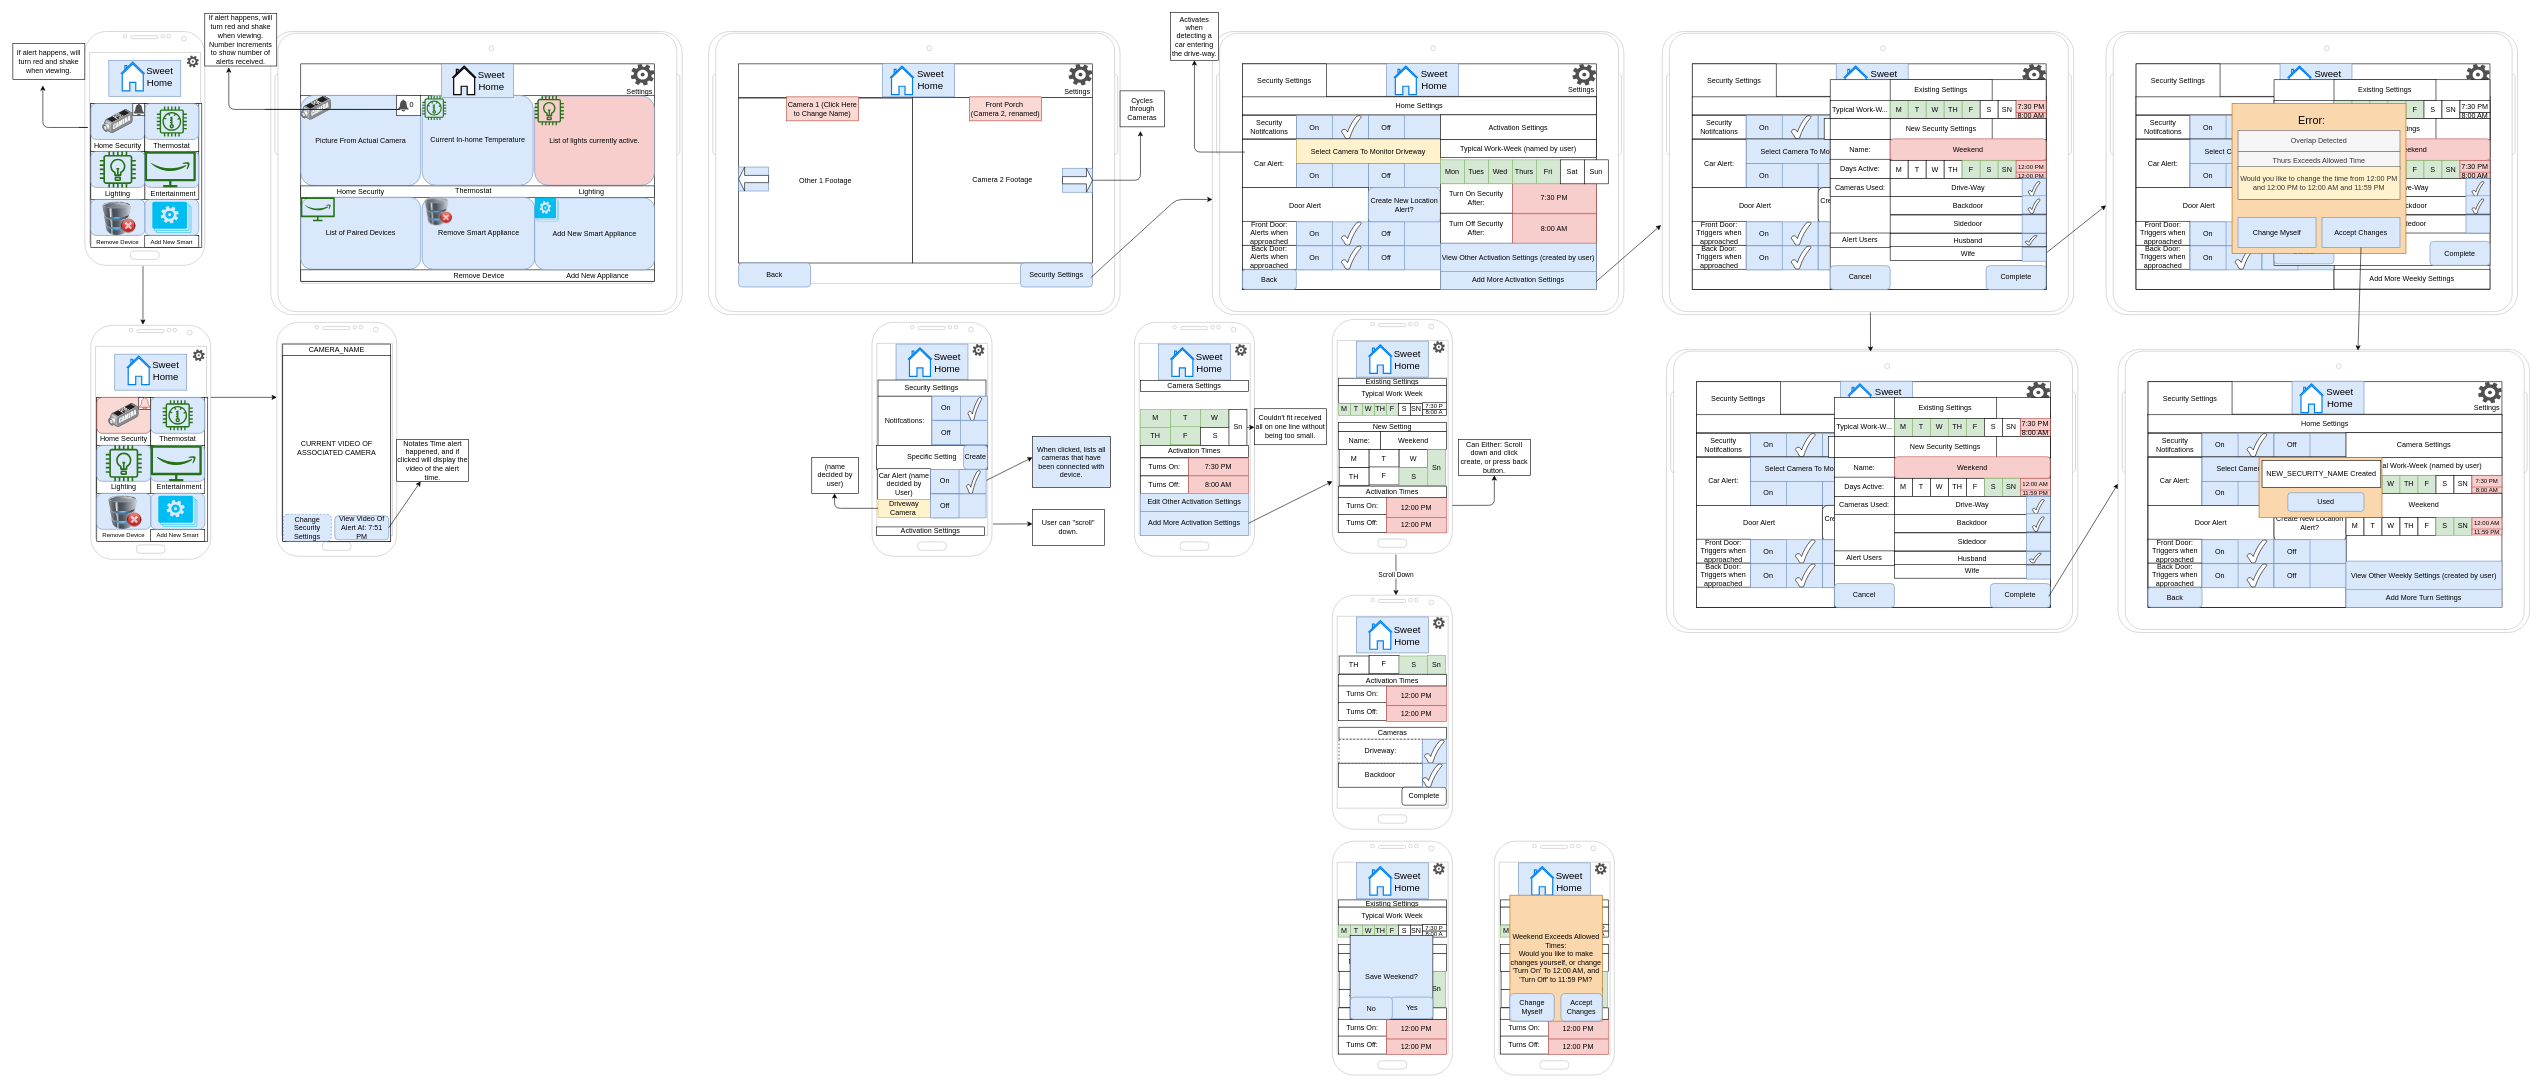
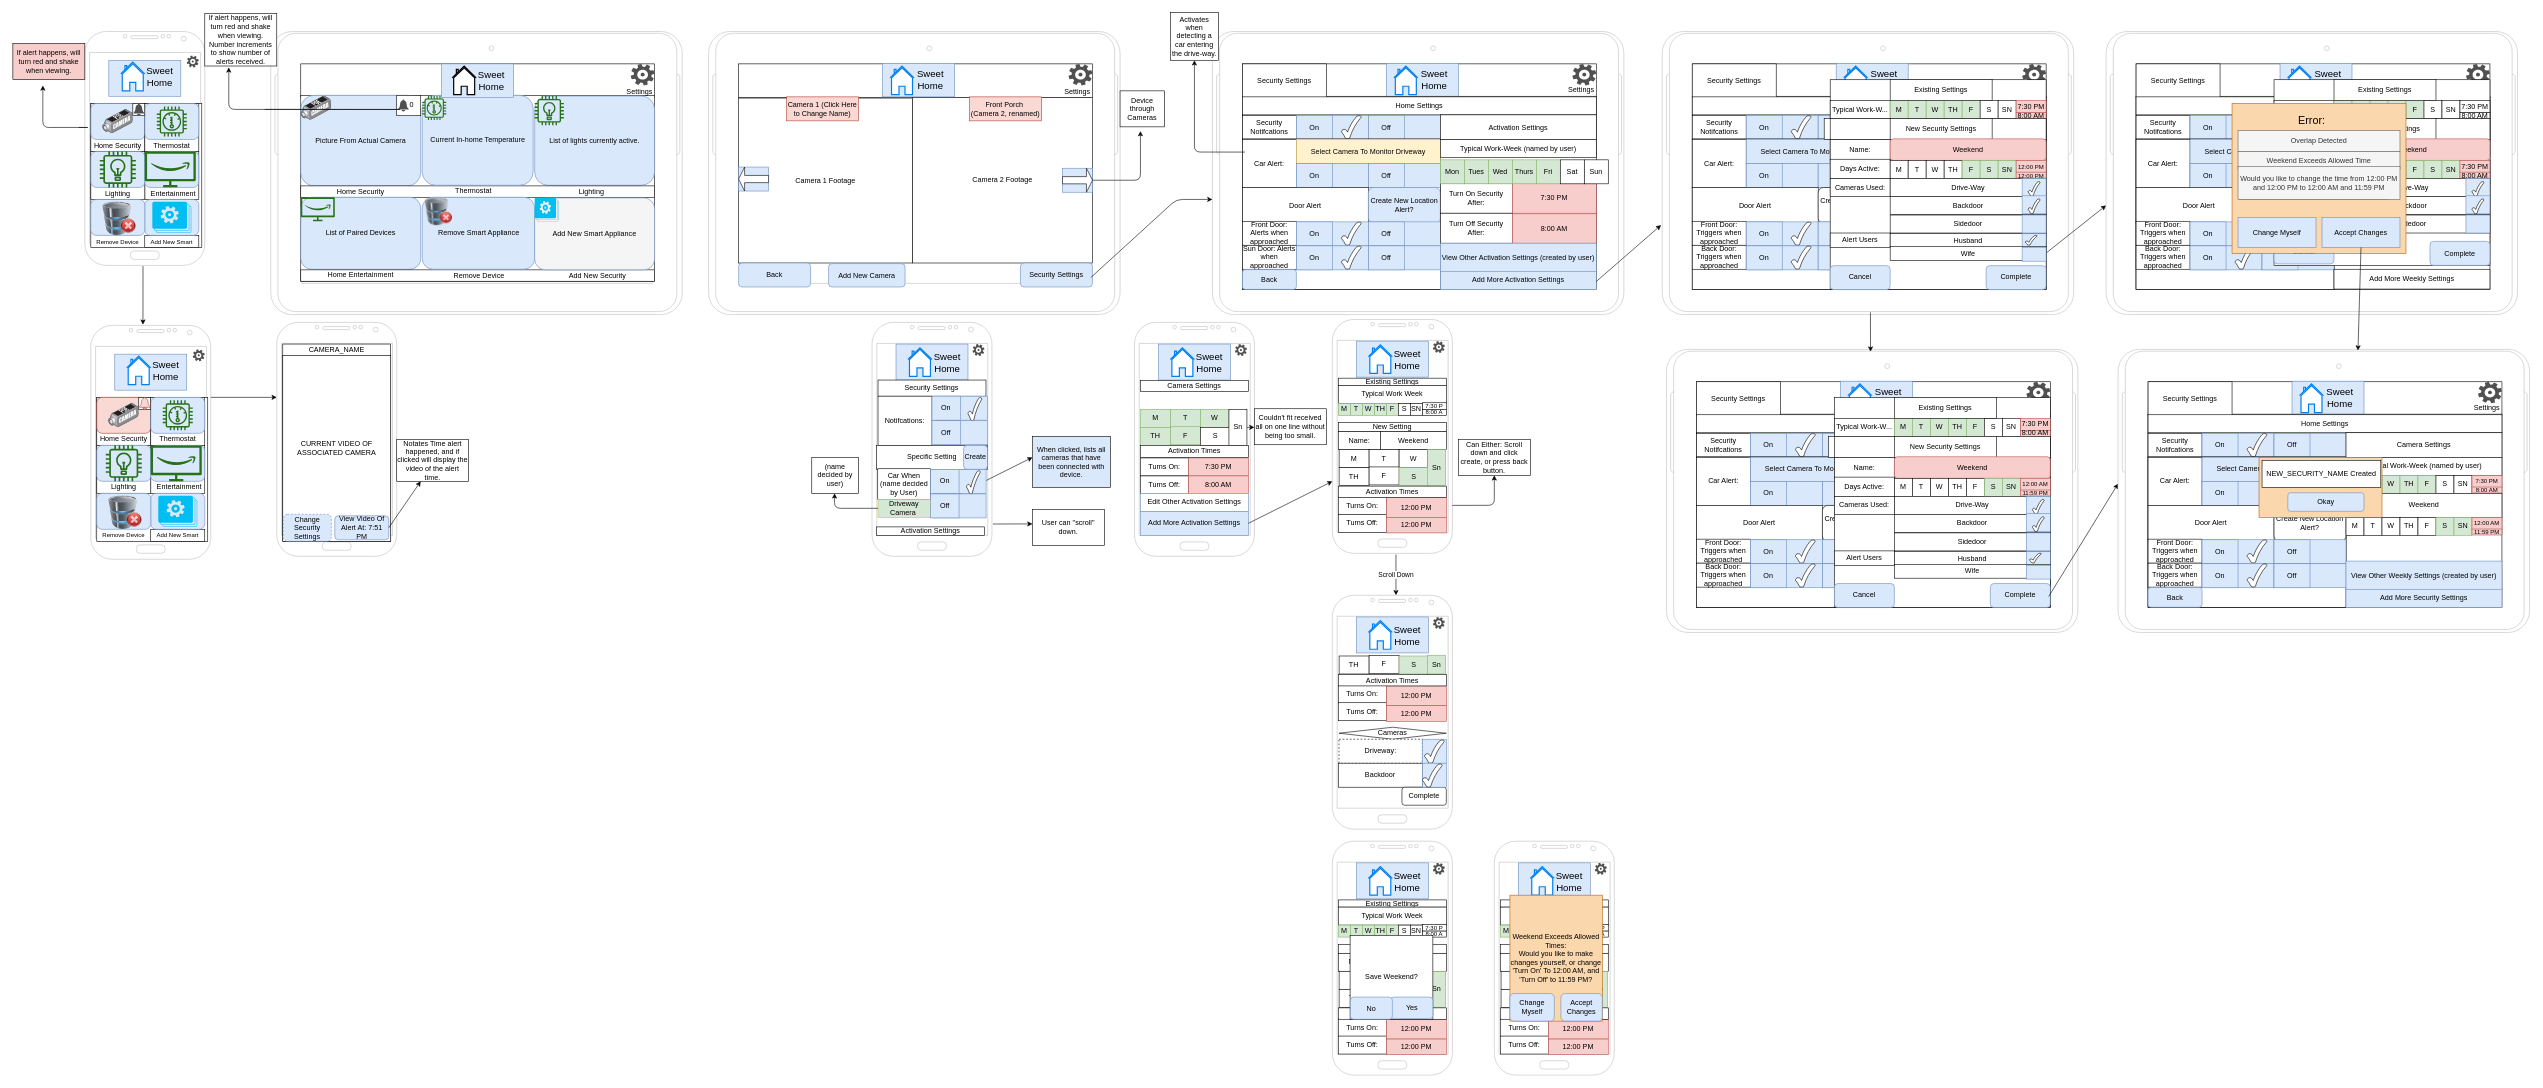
- <mxCell id="60" value="If alert happens, will turn red and shake when viewing." style="rounded=0;whiteSpace=wrap;html=1;" parent="1" vertex="1"><mxGeometry y="72" width="120" height="60" as="geometry" x="20" /></mxCell>
+ <mxCell id="60" value="If alert happens, will turn red and shake when viewing." style="rounded=0;whiteSpace=wrap;html=1;fillColor=#f8cecc;" parent="1" vertex="1"><mxGeometry y="72" width="120" height="60" as="geometry" x="20" /></mxCell>
- <mxCell id="87" value="Cycles through Cameras" style="rounded=0;whiteSpace=wrap;html=1;" vertex="1" parent="1"><mxGeometry x="1866" y="151" width="74" height="60" as="geometry" /></mxCell>
+ <mxCell id="87" value="Device through Cameras" style="rounded=0;whiteSpace=wrap;html=1;" vertex="1" parent="1"><mxGeometry x="1866" y="151" width="74" height="60" as="geometry" /></mxCell>
- <mxCell id="34" value="List of lights currently active." style="rounded=1;whiteSpace=wrap;html=1;fillColor=#f8cecc;strokeColor=#6c8ebf;" parent="1" vertex="1"><mxGeometry x="890" y="159.56" width="200" height="148.87" as="geometry" /></mxCell>
+ <mxCell id="34" value="List of lights currently active." style="rounded=1;whiteSpace=wrap;html=1;fillColor=#dae8fc;strokeColor=#6c8ebf;" parent="1" vertex="1"><mxGeometry x="890" y="159.56" width="200" height="148.87" as="geometry" /></mxCell>
- <mxCell id="338" value="Thurs Exceeds Allowed Time" style="text;html=1;strokeColor=#666666;fillColor=#f5f5f5;align=center;verticalAlign=middle;whiteSpace=wrap;rounded=0;fontColor=#333333;" vertex="1" parent="1"><mxGeometry x="3730" y="252" width="270" height="30" as="geometry" /></mxCell>
+ <mxCell id="338" value="Weekend Exceeds Allowed Time" style="text;html=1;strokeColor=#666666;fillColor=#f5f5f5;align=center;verticalAlign=middle;whiteSpace=wrap;rounded=0;fontColor=#333333;" vertex="1" parent="1"><mxGeometry x="3730" y="252" width="270" height="30" as="geometry" /></mxCell>
- <mxCell id="67" value="Other 1 Footage" style="rounded=0;whiteSpace=wrap;html=1;" vertex="1" parent="1"><mxGeometry x="1230" y="163" width="290" height="275" as="geometry" /></mxCell>
+ <mxCell id="67" value="Camera 1 Footage" style="rounded=0;whiteSpace=wrap;html=1;" vertex="1" parent="1"><mxGeometry x="1230" y="163" width="290" height="275" as="geometry" /></mxCell>
- <mxCell id="339" value="Would you like to change the time from 12:00 PM and 12:00 PM to 12:00 AM and 11:59 PM" style="rounded=0;whiteSpace=wrap;html=1;fillColor=#fff2cc;strokeColor=#666666;fontColor=#333333;" vertex="1" parent="1"><mxGeometry x="3730" y="277" width="270" height="55" as="geometry" /></mxCell>
+ <mxCell id="339" value="Would you like to change the time from 12:00 PM and 12:00 PM to 12:00 AM and 11:59 PM" style="rounded=0;whiteSpace=wrap;html=1;fillColor=#f5f5f5;strokeColor=#666666;fontColor=#333333;" vertex="1" parent="1"><mxGeometry x="3730" y="277" width="270" height="55" as="geometry" /></mxCell>
- <mxCell id="50" value="Add New Smart Appliance" style="rounded=1;whiteSpace=wrap;html=1;fillColor=#dae8fc;strokeColor=#6c8ebf;" parent="1" vertex="1"><mxGeometry x="890" y="329.43" width="200" height="120" as="geometry" /></mxCell>
+ <mxCell id="50" value="Add New Smart Appliance" style="rounded=1;whiteSpace=wrap;html=1;fillColor=#f5f5f5;strokeColor=#6c8ebf;" parent="1" vertex="1"><mxGeometry x="890" y="329.43" width="200" height="120" as="geometry" /></mxCell>
- <mxCell id="122" value="Back Door: Alerts when approached" style="rounded=0;whiteSpace=wrap;html=1;" vertex="1" parent="1"><mxGeometry x="2070" y="408.43" width="90" height="40" as="geometry" /></mxCell>
+ <mxCell id="122" value="Sun Door: Alerts when approached" style="rounded=0;whiteSpace=wrap;html=1;" vertex="1" parent="1"><mxGeometry x="2070" y="408.43" width="90" height="40" as="geometry" /></mxCell>
+ <mxCell id="46" value="Home Entertainment" style="text;html=1;strokeColor=none;fillColor=none;align=center;verticalAlign=middle;whiteSpace=wrap;rounded=0;" parent="1" vertex="1"><mxGeometry x="520" y="448.43" width="160" height="20" as="geometry" /></mxCell>
+ <mxCell id="85" value="Add New Camera" style="rounded=1;whiteSpace=wrap;html=1;fillColor=#dae8fc;strokeColor=#6c8ebf;" vertex="1" parent="1"><mxGeometry x="1380" y="439" width="127.54" height="39" as="geometry" /></mxCell>
- <mxCell id="53" value="Add New Appliance" style="text;html=1;strokeColor=none;fillColor=none;align=center;verticalAlign=middle;whiteSpace=wrap;rounded=0;" parent="1" vertex="1"><mxGeometry x="930" y="449.43" width="130" height="20" as="geometry" /></mxCell>
+ <mxCell id="53" value="Add New Security" style="text;html=1;strokeColor=none;fillColor=none;align=center;verticalAlign=middle;whiteSpace=wrap;rounded=0;" parent="1" vertex="1"><mxGeometry x="930" y="449.43" width="130" height="20" as="geometry" /></mxCell>
- <mxCell id="560" value="Car Alert (name decided by User)" style="rounded=0;whiteSpace=wrap;html=1;" vertex="1" parent="1"><mxGeometry x="1462" y="781" width="88" height="51" as="geometry" /></mxCell>
+ <mxCell id="560" value="Car When (name decided by User)" style="rounded=0;whiteSpace=wrap;html=1;" vertex="1" parent="1"><mxGeometry x="1462" y="781" width="88" height="51" as="geometry" /></mxCell>
- <mxCell id="594" value="Edit Other Activation Settings" style="rounded=0;whiteSpace=wrap;html=1;fillColor=#dae8fc;strokeColor=#6c8ebf;" vertex="1" parent="1"><mxGeometry x="1900" y="822" width="180" height="30" as="geometry" /></mxCell>
+ <mxCell id="594" value="Edit Other Activation Settings" style="rounded=0;whiteSpace=wrap;html=1;fillColor=#ffffff;strokeColor=#6c8ebf;" vertex="1" parent="1"><mxGeometry x="1900" y="822" width="180" height="30" as="geometry" /></mxCell>
- <mxCell id="543" value="Used" style="rounded=1;whiteSpace=wrap;html=1;fillColor=#dae8fc;strokeColor=#6c8ebf;" vertex="1" parent="1"><mxGeometry x="3813" y="821" width="127" height="31" as="geometry" /></mxCell>
+ <mxCell id="543" value="Okay" style="rounded=1;whiteSpace=wrap;html=1;fillColor=#dae8fc;strokeColor=#6c8ebf;" vertex="1" parent="1"><mxGeometry x="3813" y="821" width="127" height="31" as="geometry" /></mxCell>
- <mxCell id="561" value="Driveway Camera&amp;nbsp;" style="rounded=0;whiteSpace=wrap;html=1;fillColor=#fff2cc;strokeColor=#d6b656;" vertex="1" parent="1"><mxGeometry x="1462.46" y="832" width="87.54" height="30" as="geometry" /></mxCell>
+ <mxCell id="561" value="Driveway Camera&amp;nbsp;" style="rounded=0;whiteSpace=wrap;html=1;fillColor=#d5e8d4;strokeColor=#d6b656;" vertex="1" parent="1"><mxGeometry x="1462.46" y="832" width="87.54" height="30" as="geometry" /></mxCell>
- <mxCell id="519" value="Add More Turn Settings" style="rounded=0;whiteSpace=wrap;html=1;fillColor=#dae8fc;strokeColor=#6c8ebf;" vertex="1" parent="1"><mxGeometry x="3910" y="979.43" width="260" height="33" as="geometry" /></mxCell>
+ <mxCell id="519" value="Add More Security Settings" style="rounded=0;whiteSpace=wrap;html=1;fillColor=#dae8fc;strokeColor=#6c8ebf;" vertex="1" parent="1"><mxGeometry x="3910" y="979.43" width="260" height="33" as="geometry" /></mxCell>
- <mxCell id="713" value="Cameras" style="rounded=0;whiteSpace=wrap;html=1;" vertex="1" parent="1"><mxGeometry x="2231" y="1212" width="179" height="20" as="geometry" /></mxCell>
+ <mxCell id="713" value="Cameras" style="rhombus;whiteSpace=wrap;html=1;" vertex="1" parent="1"><mxGeometry x="2231" y="1212" width="179" height="20" as="geometry" /></mxCell>
- <mxCell id="662" value="Save Weekend?" style="rounded=0;whiteSpace=wrap;html=1;fillColor=#dae8fc;" vertex="1" parent="1"><mxGeometry x="2249.54" y="1558.9" width="138" height="140" as="geometry" /></mxCell>
+ <mxCell id="662" value="Save Weekend?" style="rounded=0;whiteSpace=wrap;html=1;" vertex="1" parent="1"><mxGeometry x="2249.54" y="1558.9" width="138" height="140" as="geometry" /></mxCell>
